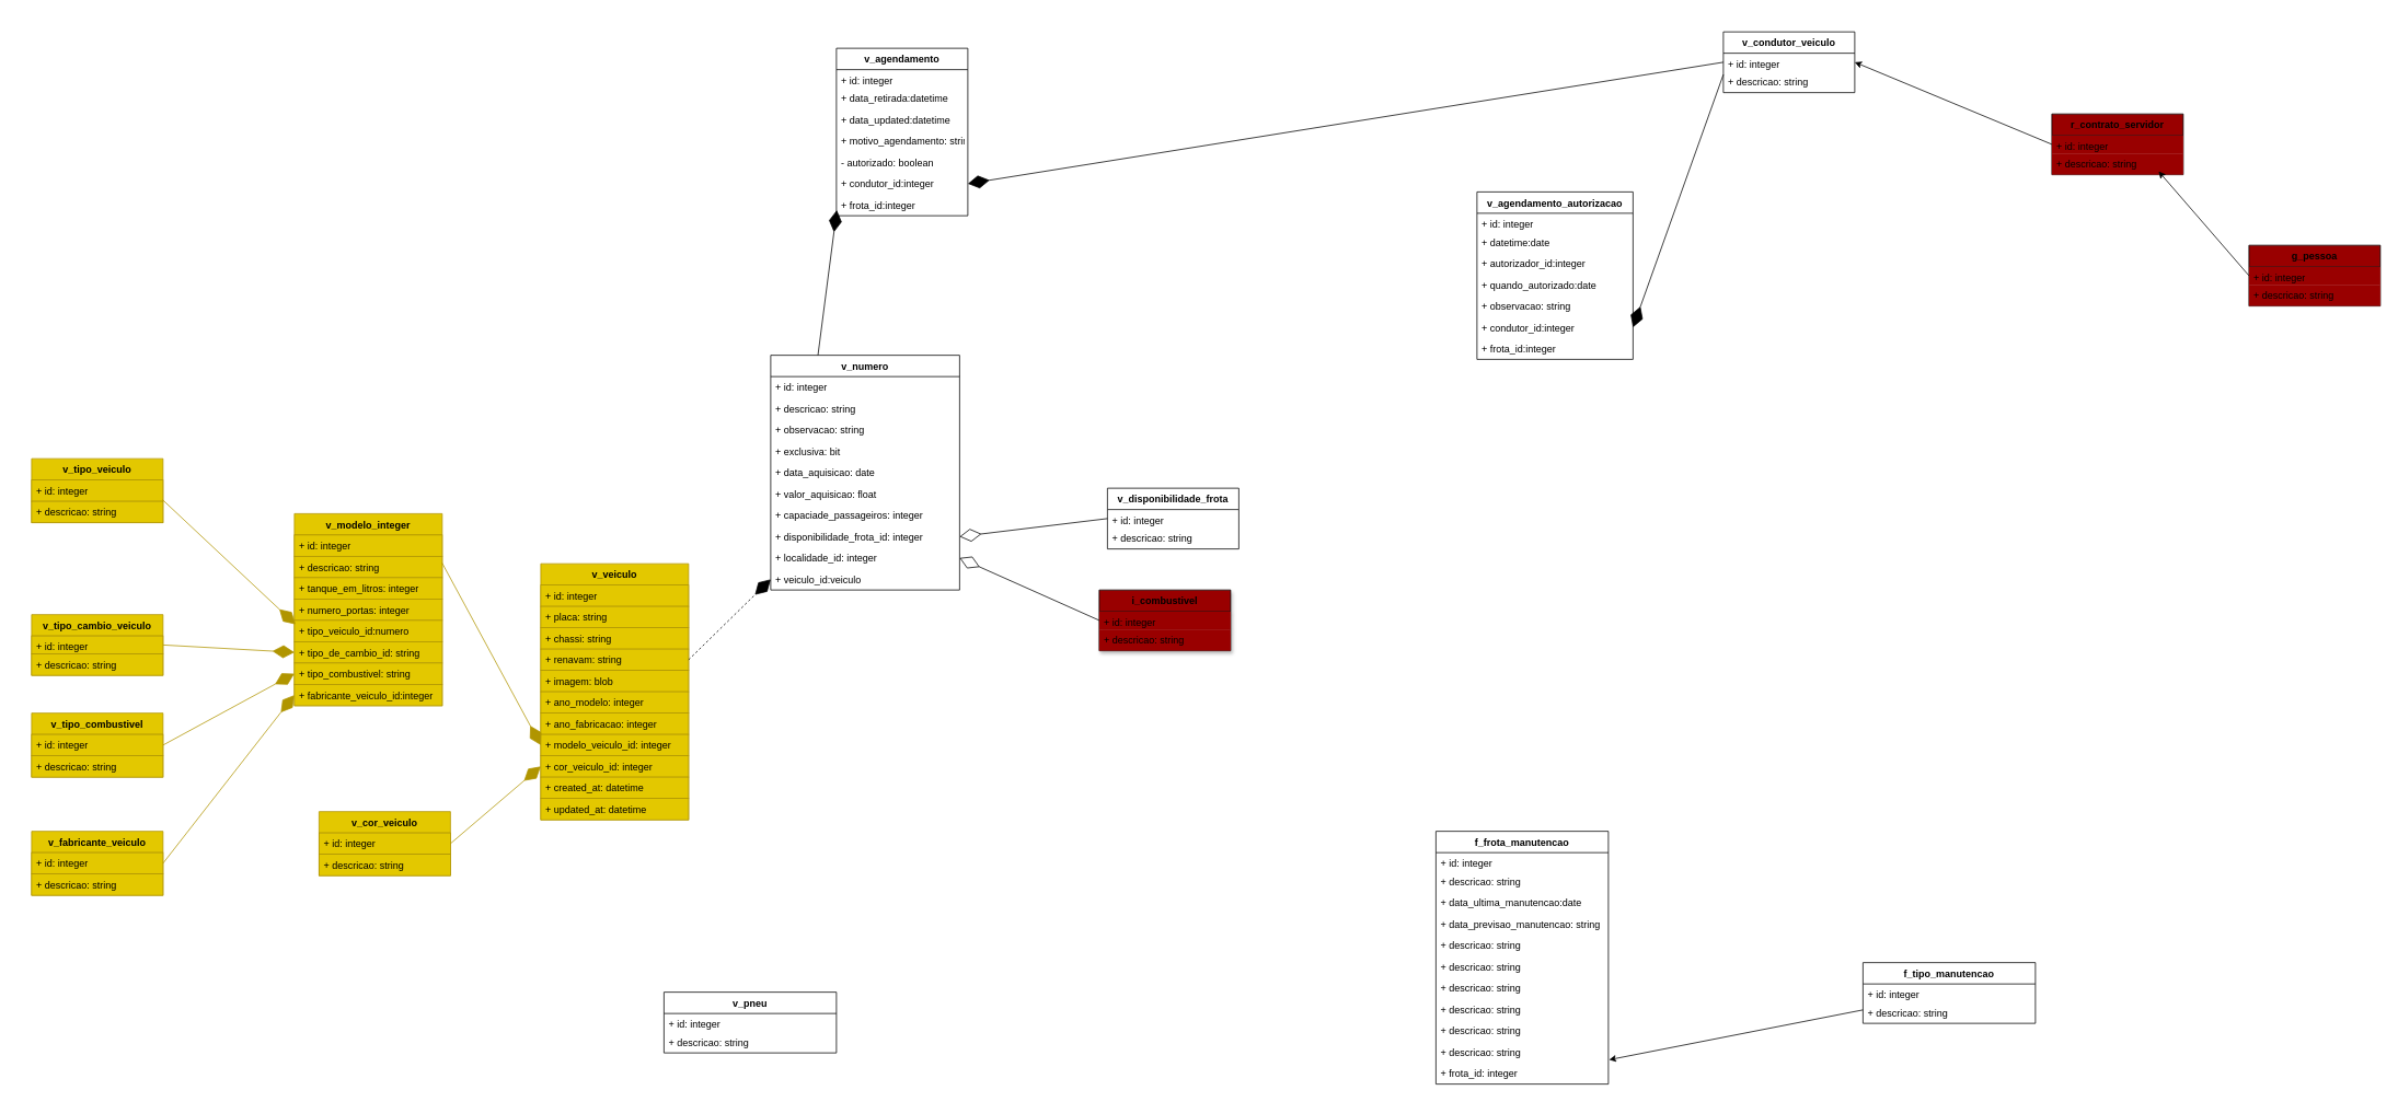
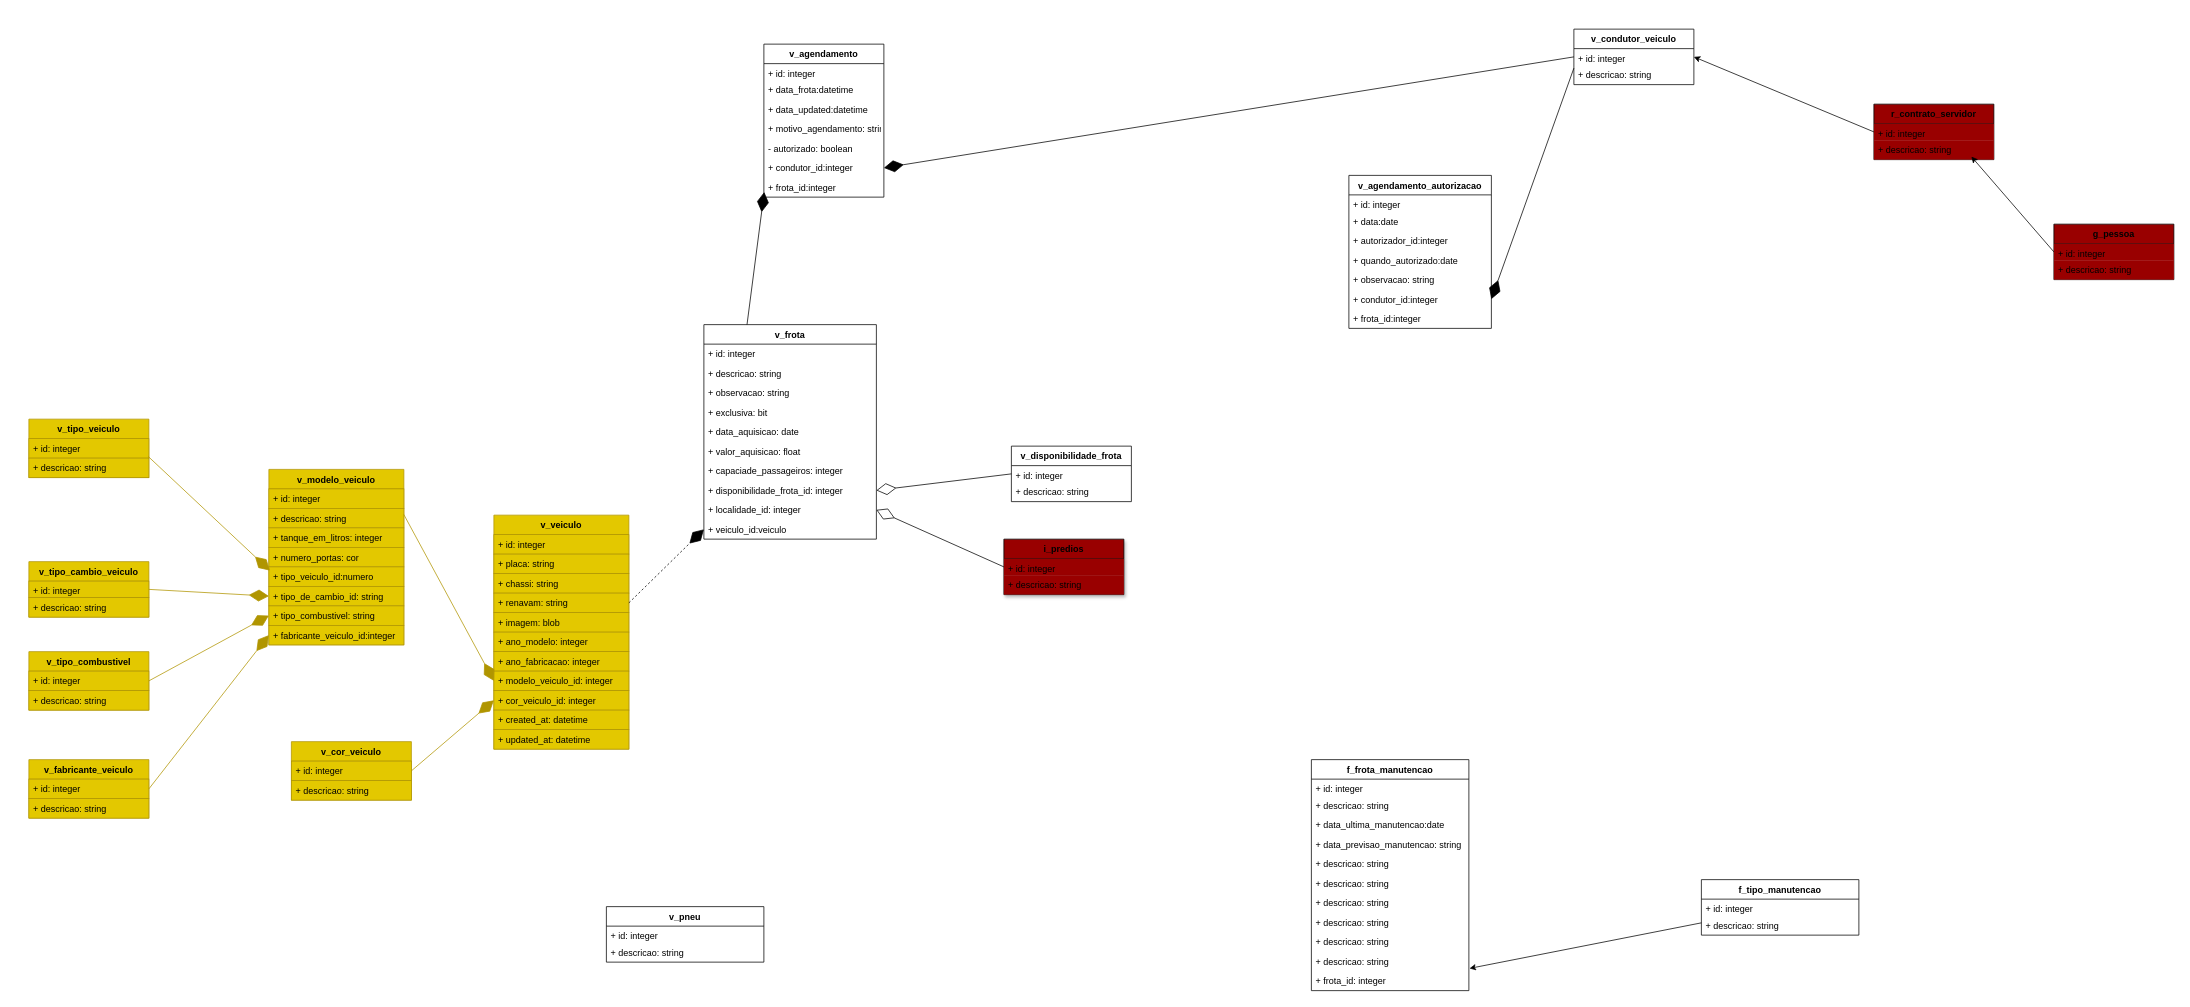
- <mxCell id="57" value="+ data_retirada:datetime" style="text;strokeColor=none;fillColor=none;align=left;verticalAlign=top;spacingLeft=4;spacingRight=4;overflow=hidden;rotatable=0;points=[[0,0.5],[1,0.5]];portConstraint=eastwest;" parent="55" vertex="1"><mxGeometry y="48" width="160" height="26" as="geometry" /></mxCell>
+ <mxCell id="57" value="+ data_frota:datetime" style="text;strokeColor=none;fillColor=none;align=left;verticalAlign=top;spacingLeft=4;spacingRight=4;overflow=hidden;rotatable=0;points=[[0,0.5],[1,0.5]];portConstraint=eastwest;" parent="55" vertex="1"><mxGeometry y="48" width="160" height="26" as="geometry" /></mxCell>
- <mxCell id="66" value="+ datetime:date" style="text;strokeColor=none;fillColor=none;align=left;verticalAlign=top;spacingLeft=4;spacingRight=4;overflow=hidden;rotatable=0;points=[[0,0.5],[1,0.5]];portConstraint=eastwest;" parent="64" vertex="1"><mxGeometry y="48" width="190" height="26" as="geometry" /></mxCell>
+ <mxCell id="66" value="+ data:date" style="text;strokeColor=none;fillColor=none;align=left;verticalAlign=top;spacingLeft=4;spacingRight=4;overflow=hidden;rotatable=0;points=[[0,0.5],[1,0.5]];portConstraint=eastwest;" parent="64" vertex="1"><mxGeometry y="48" width="190" height="26" as="geometry" /></mxCell>
- <mxCell id="26" value="v_numero" style="swimlane;fontStyle=1;align=center;verticalAlign=top;childLayout=stackLayout;horizontal=1;startSize=26;horizontalStack=0;resizeParent=1;resizeParentMax=0;resizeLast=0;collapsible=1;marginBottom=0;" parent="1" vertex="1"><mxGeometry x="920" y="414" width="230" height="286" as="geometry" /></mxCell>
+ <mxCell id="26" value="v_frota" style="swimlane;fontStyle=1;align=center;verticalAlign=top;childLayout=stackLayout;horizontal=1;startSize=26;horizontalStack=0;resizeParent=1;resizeParentMax=0;resizeLast=0;collapsible=1;marginBottom=0;" parent="1" vertex="1"><mxGeometry x="920" y="414" width="230" height="286" as="geometry" /></mxCell>
- <mxCell id="97" value="v_modelo_integer" style="swimlane;fontStyle=1;align=center;verticalAlign=top;childLayout=stackLayout;horizontal=1;startSize=26;horizontalStack=0;resizeParent=1;resizeParentMax=0;resizeLast=0;collapsible=1;marginBottom=0;fillColor=#e3c800;fontColor=#000000;strokeColor=#B09500;" parent="1" vertex="1"><mxGeometry x="340" y="607" width="180" height="234" as="geometry"><mxRectangle x="-1160" y="552" width="110" height="30" as="alternateBounds" /></mxGeometry></mxCell>
+ <mxCell id="97" value="v_modelo_veiculo" style="swimlane;fontStyle=1;align=center;verticalAlign=top;childLayout=stackLayout;horizontal=1;startSize=26;horizontalStack=0;resizeParent=1;resizeParentMax=0;resizeLast=0;collapsible=1;marginBottom=0;fillColor=#e3c800;fontColor=#000000;strokeColor=#B09500;" parent="1" vertex="1"><mxGeometry x="340" y="607" width="180" height="234" as="geometry"><mxRectangle x="-1160" y="552" width="110" height="30" as="alternateBounds" /></mxGeometry></mxCell>
- <mxCell id="48" value="i_combustivel" style="swimlane;fontStyle=1;align=center;verticalAlign=top;childLayout=stackLayout;horizontal=1;startSize=26;horizontalStack=0;resizeParent=1;resizeParentMax=0;resizeLast=0;collapsible=1;marginBottom=0;shadow=1;fillColor=#990000;" parent="1" vertex="1"><mxGeometry x="1320" y="700" width="160" height="74" as="geometry"><mxRectangle x="40" y="370" width="120" height="30" as="alternateBounds" /></mxGeometry></mxCell>
+ <mxCell id="48" value="i_predios" style="swimlane;fontStyle=1;align=center;verticalAlign=top;childLayout=stackLayout;horizontal=1;startSize=26;horizontalStack=0;resizeParent=1;resizeParentMax=0;resizeLast=0;collapsible=1;marginBottom=0;shadow=1;fillColor=#990000;" parent="1" vertex="1"><mxGeometry x="1320" y="700" width="160" height="74" as="geometry"><mxRectangle x="40" y="370" width="120" height="30" as="alternateBounds" /></mxGeometry></mxCell>
- <mxCell id="101" value="+ numero_portas: integer" style="text;strokeColor=#B09500;fillColor=#e3c800;align=left;verticalAlign=top;spacingLeft=4;spacingRight=4;overflow=hidden;rotatable=0;points=[[0,0.5],[1,0.5]];portConstraint=eastwest;fontColor=#000000;" parent="97" vertex="1"><mxGeometry y="104" width="180" height="26" as="geometry" /></mxCell>
+ <mxCell id="101" value="+ numero_portas: cor" style="text;strokeColor=#B09500;fillColor=#e3c800;align=left;verticalAlign=top;spacingLeft=4;spacingRight=4;overflow=hidden;rotatable=0;points=[[0,0.5],[1,0.5]];portConstraint=eastwest;fontColor=#000000;" parent="97" vertex="1"><mxGeometry y="104" width="180" height="26" as="geometry" /></mxCell>
